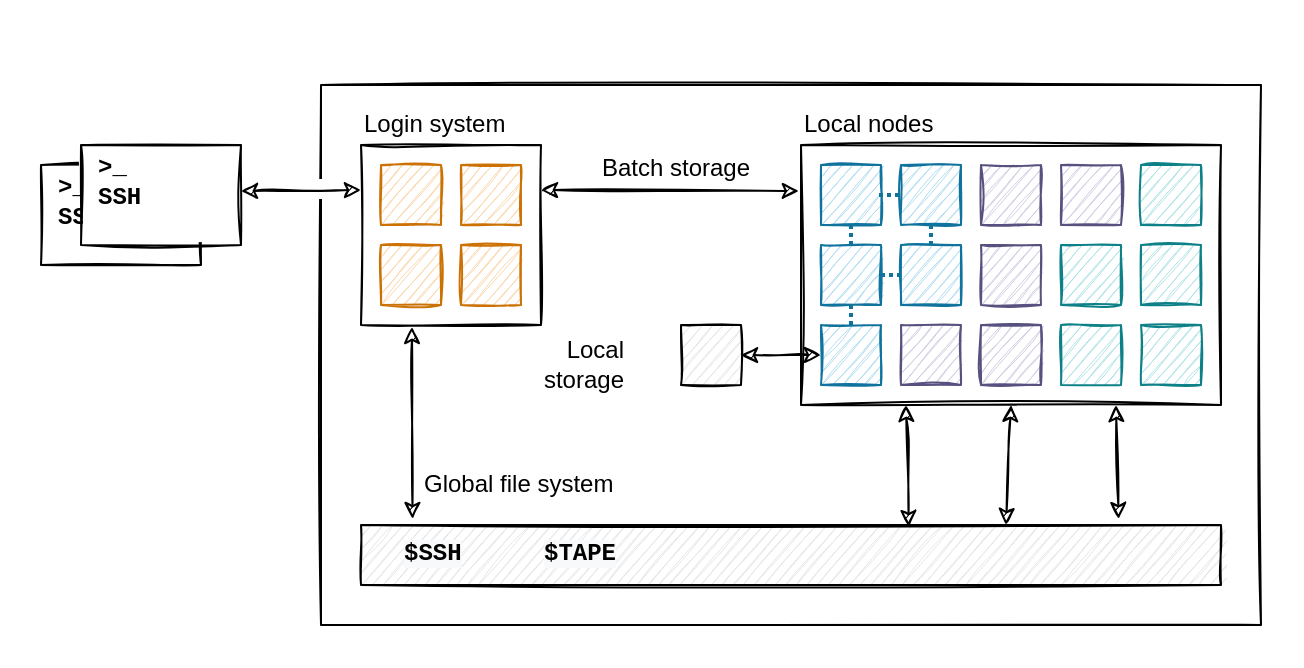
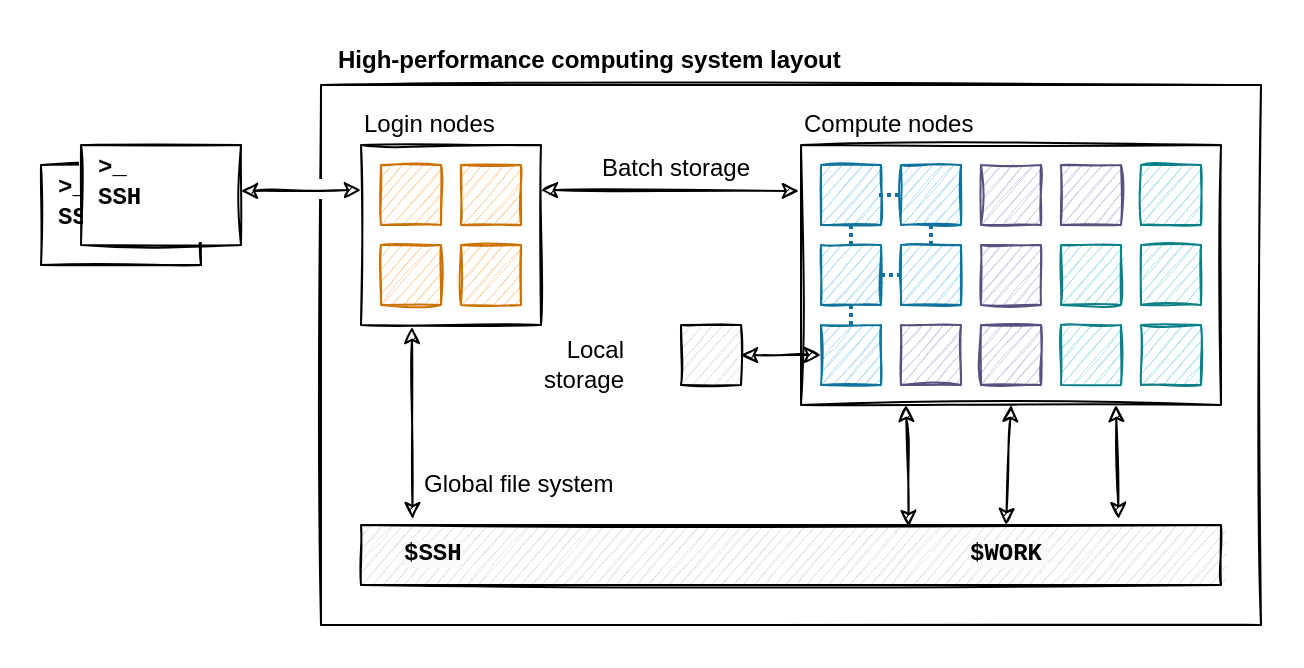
+ <mxCell id="37" value="High-performance computing system layout" style="text;html=1;strokeColor=none;fillColor=none;align=left;verticalAlign=middle;whiteSpace=wrap;rounded=0;sketch=1;fontFamily=Helvetica;fontSize=12;fontStyle=1" vertex="1" parent="1"><mxGeometry x="167" y="20" width="270" height="20" as="geometry" /></mxCell>
- <mxCell id="32" value="Login system" style="text;html=1;strokeColor=none;fillColor=none;align=left;verticalAlign=middle;whiteSpace=wrap;rounded=0;sketch=1;" vertex="1" parent="1"><mxGeometry x="180" y="52" width="95" height="20" as="geometry" /></mxCell>
+ <mxCell id="32" value="Login nodes" style="text;html=1;strokeColor=none;fillColor=none;align=left;verticalAlign=middle;whiteSpace=wrap;rounded=0;sketch=1;" vertex="1" parent="1"><mxGeometry x="180" y="52" width="95" height="20" as="geometry" /></mxCell>
- <mxCell id="31" value="Local nodes" style="text;html=1;strokeColor=none;fillColor=none;align=left;verticalAlign=middle;whiteSpace=wrap;rounded=0;sketch=1;" vertex="1" parent="1"><mxGeometry x="400" y="52" width="95" height="20" as="geometry" /></mxCell>
+ <mxCell id="31" value="Compute nodes" style="text;html=1;strokeColor=none;fillColor=none;align=left;verticalAlign=middle;whiteSpace=wrap;rounded=0;sketch=1;" vertex="1" parent="1"><mxGeometry x="400" y="52" width="95" height="20" as="geometry" /></mxCell>
- <mxCell id="38" value="&lt;span style=&quot;color: rgb(0 , 0 , 0) ; font-family: &amp;#34;courier new&amp;#34; ; font-size: 12px ; font-style: normal ; font-weight: 700 ; letter-spacing: normal ; text-align: center ; text-indent: 0px ; text-transform: none ; word-spacing: 0px ; background-color: rgb(248 , 249 , 250) ; display: inline ; float: none&quot;&gt;$TAPE&lt;/span&gt;" style="text;whiteSpace=wrap;html=1;" vertex="1" parent="1"><mxGeometry x="270" y="262" width="60" height="30" as="geometry" /></mxCell>
+ <mxCell id="35" value="&lt;meta charset=&quot;utf-8&quot;&gt;&lt;font face=&quot;Courier New&quot; style=&quot;color: rgb(0, 0, 0); font-size: 12px; font-style: normal; font-weight: 700; letter-spacing: normal; text-align: center; text-indent: 0px; text-transform: none; word-spacing: 0px; background-color: rgb(248, 249, 250);&quot;&gt;$WORK&lt;/font&gt;&lt;span style=&quot;color: rgb(0, 0, 0); font-family: helvetica; font-size: 12px; font-style: normal; font-weight: 700; letter-spacing: normal; text-align: center; text-indent: 0px; text-transform: none; word-spacing: 0px; background-color: rgb(248, 249, 250); display: inline; float: none;&quot;&gt;&amp;nbsp;&lt;/span&gt;" style="text;whiteSpace=wrap;html=1;" vertex="1" parent="1"><mxGeometry x="483" y="262" width="60" height="30" as="geometry" /></mxCell>
